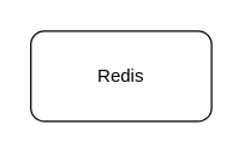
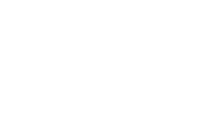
- <mxCell id="2" value="Redis" style="rounded=1;whiteSpace=wrap;html=1;" vertex="1" parent="1"><mxGeometry x="20" y="20" width="120" height="60" as="geometry" /></mxCell>
